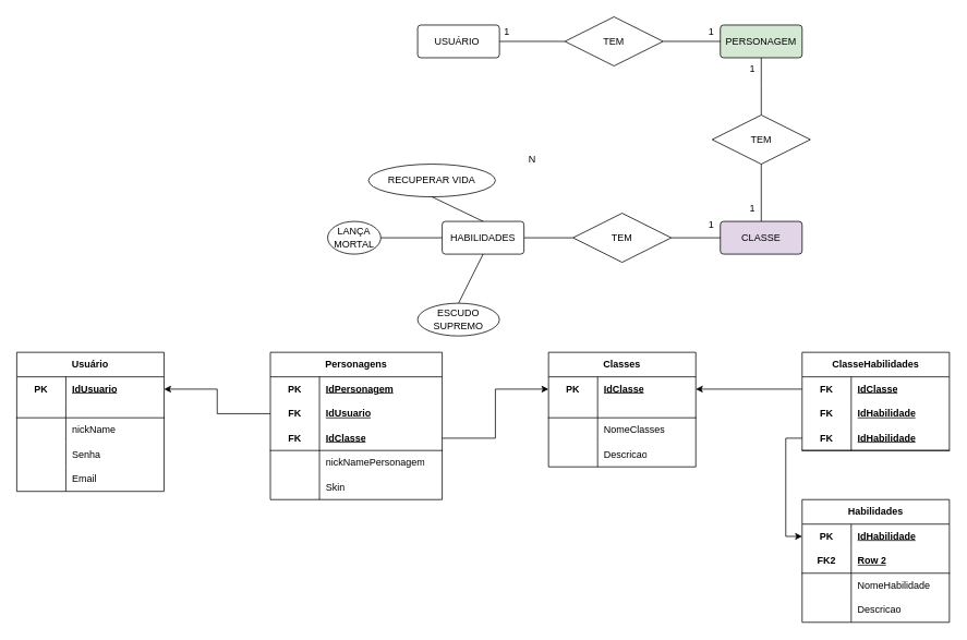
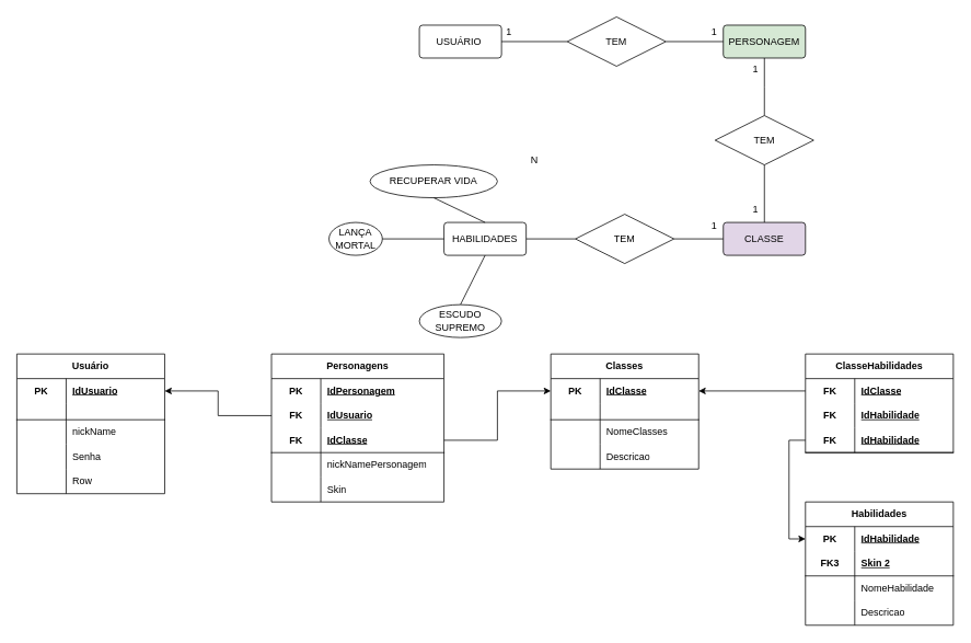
- <mxCell id="42" value="Email" style="shape=partialRectangle;connectable=0;fillColor=none;top=0;left=0;bottom=0;right=0;align=left;spacingLeft=6;overflow=hidden;html=1;whiteSpace=wrap;" vertex="1" parent="40"><mxGeometry x="60" width="120" height="30" as="geometry"><mxRectangle width="120" height="30" as="alternateBounds" /></mxGeometry></mxCell>
+ <mxCell id="42" value="Row" style="shape=partialRectangle;connectable=0;fillColor=none;top=0;left=0;bottom=0;right=0;align=left;spacingLeft=6;overflow=hidden;html=1;whiteSpace=wrap;" vertex="1" parent="40"><mxGeometry x="60" width="120" height="30" as="geometry"><mxRectangle width="120" height="30" as="alternateBounds" /></mxGeometry></mxCell>
- <mxCell id="89" value="FK2" style="shape=partialRectangle;connectable=0;fillColor=none;top=0;left=0;bottom=0;right=0;fontStyle=1;overflow=hidden;html=1;whiteSpace=wrap;" vertex="1" parent="88"><mxGeometry width="60" height="30" as="geometry"><mxRectangle width="60" height="30" as="alternateBounds" /></mxGeometry></mxCell>
+ <mxCell id="89" value="FK3" style="shape=partialRectangle;connectable=0;fillColor=none;top=0;left=0;bottom=0;right=0;fontStyle=1;overflow=hidden;html=1;whiteSpace=wrap;" vertex="1" parent="88"><mxGeometry width="60" height="30" as="geometry"><mxRectangle width="60" height="30" as="alternateBounds" /></mxGeometry></mxCell>
- <mxCell id="90" value="Row 2" style="shape=partialRectangle;connectable=0;fillColor=none;top=0;left=0;bottom=0;right=0;align=left;spacingLeft=6;fontStyle=5;overflow=hidden;html=1;whiteSpace=wrap;" vertex="1" parent="88"><mxGeometry x="60" width="120" height="30" as="geometry"><mxRectangle width="120" height="30" as="alternateBounds" /></mxGeometry></mxCell>
+ <mxCell id="90" value="Skin 2" style="shape=partialRectangle;connectable=0;fillColor=none;top=0;left=0;bottom=0;right=0;align=left;spacingLeft=6;fontStyle=5;overflow=hidden;html=1;whiteSpace=wrap;" vertex="1" parent="88"><mxGeometry x="60" width="120" height="30" as="geometry"><mxRectangle width="120" height="30" as="alternateBounds" /></mxGeometry></mxCell>
